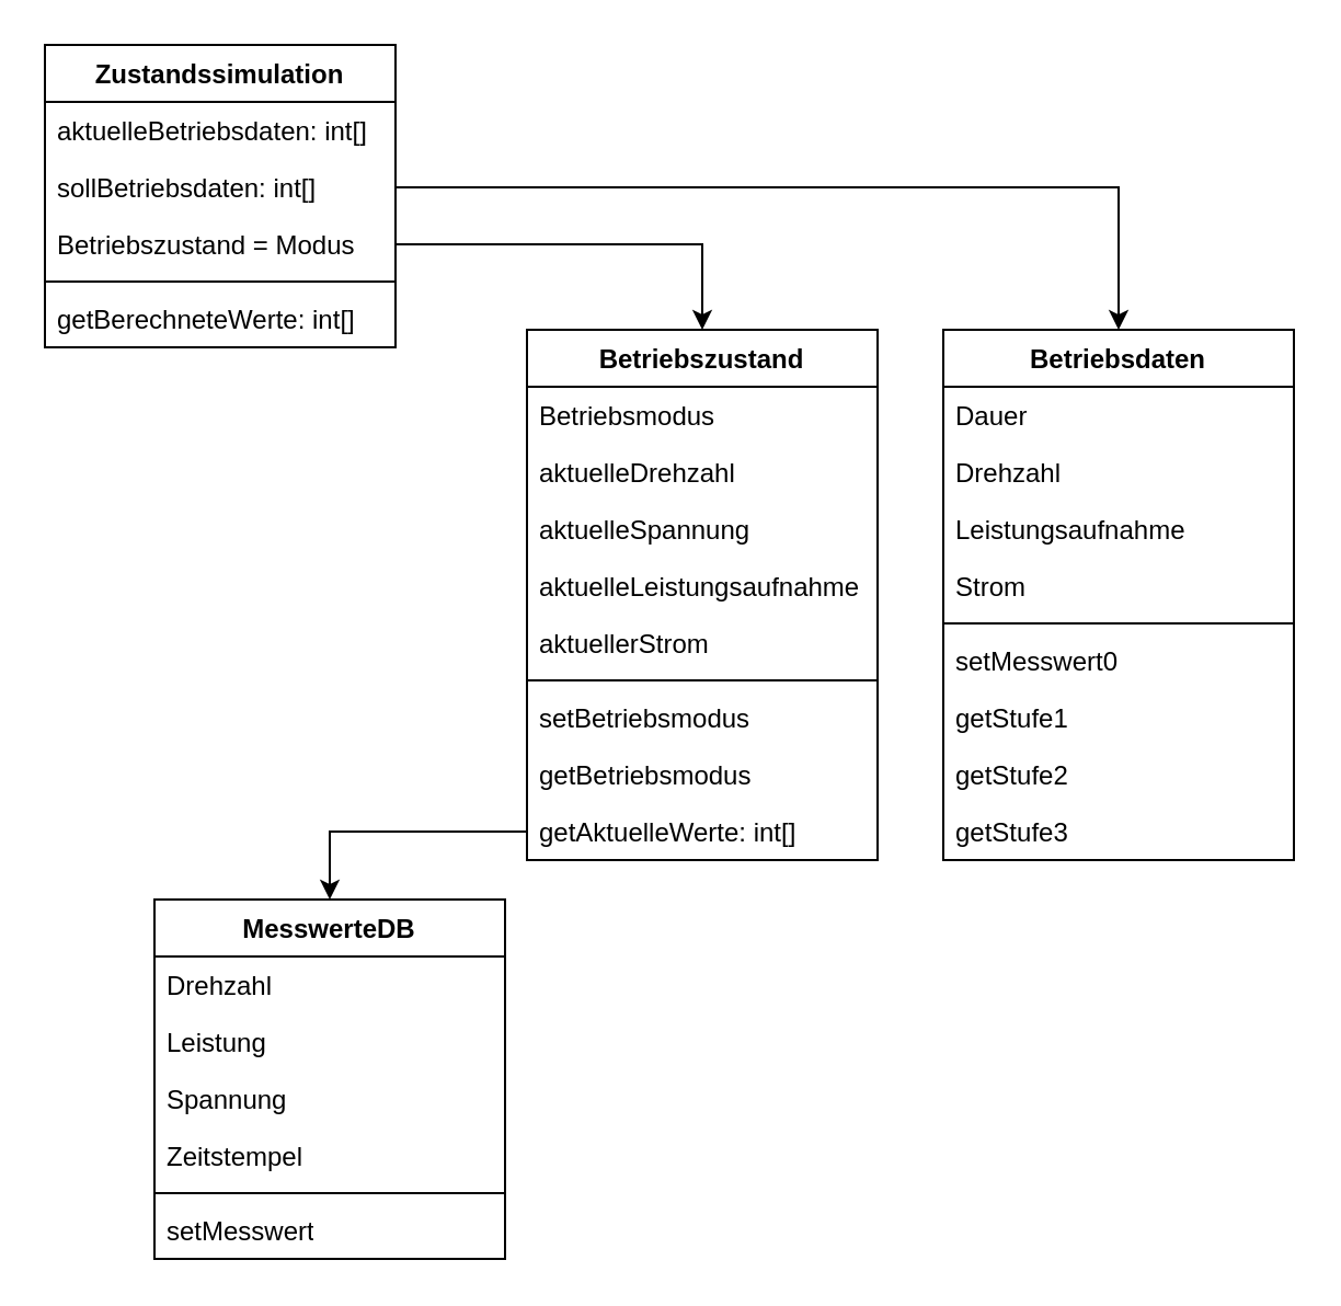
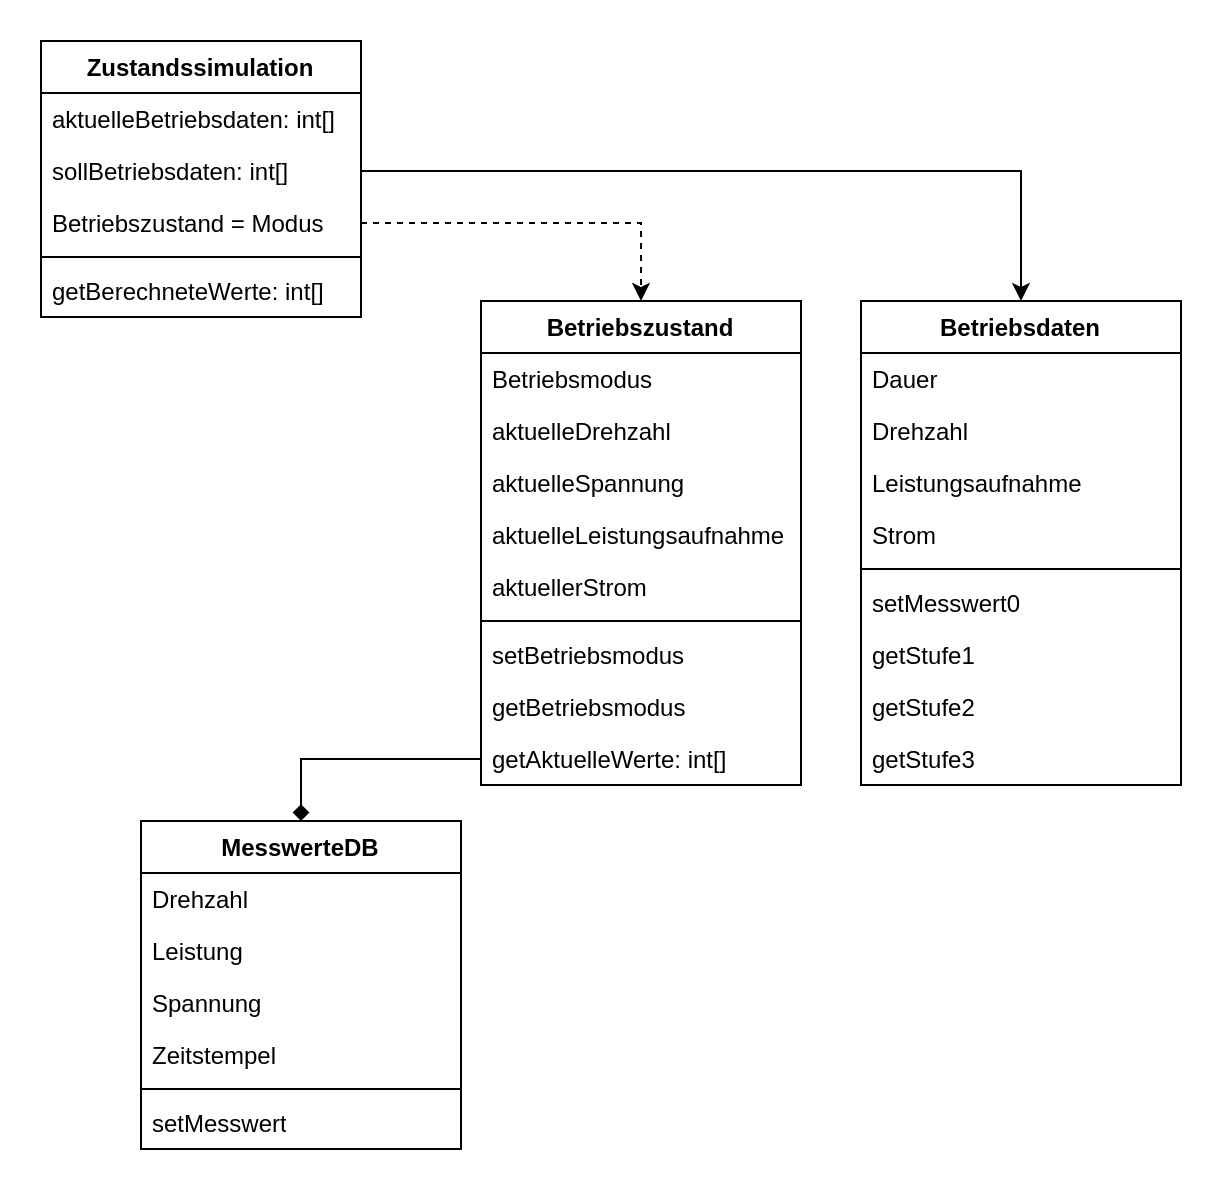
- <mxCell id="36" style="edgeStyle=orthogonalEdgeStyle;rounded=0;orthogonalLoop=1;jettySize=auto;html=1;" edge="1" parent="1" source="25" target="2"><mxGeometry relative="1" as="geometry" /></mxCell>
+ <mxCell id="36" style="edgeStyle=orthogonalEdgeStyle;rounded=0;orthogonalLoop=1;jettySize=auto;html=1;dashed=1;" edge="1" parent="1" source="25" target="2"><mxGeometry relative="1" as="geometry" /></mxCell>
- <mxCell id="37" style="edgeStyle=orthogonalEdgeStyle;rounded=0;orthogonalLoop=1;jettySize=auto;html=1;entryX=0.5;entryY=0;entryDx=0;entryDy=0;" edge="1" parent="1" source="11" target="28"><mxGeometry relative="1" as="geometry" /></mxCell>
+ <mxCell id="37" style="edgeStyle=orthogonalEdgeStyle;rounded=0;orthogonalLoop=1;jettySize=auto;html=1;entryX=0.5;entryY=0;entryDx=0;entryDy=0;endArrow=diamond;" edge="1" parent="1" source="11" target="28"><mxGeometry relative="1" as="geometry" /></mxCell>
